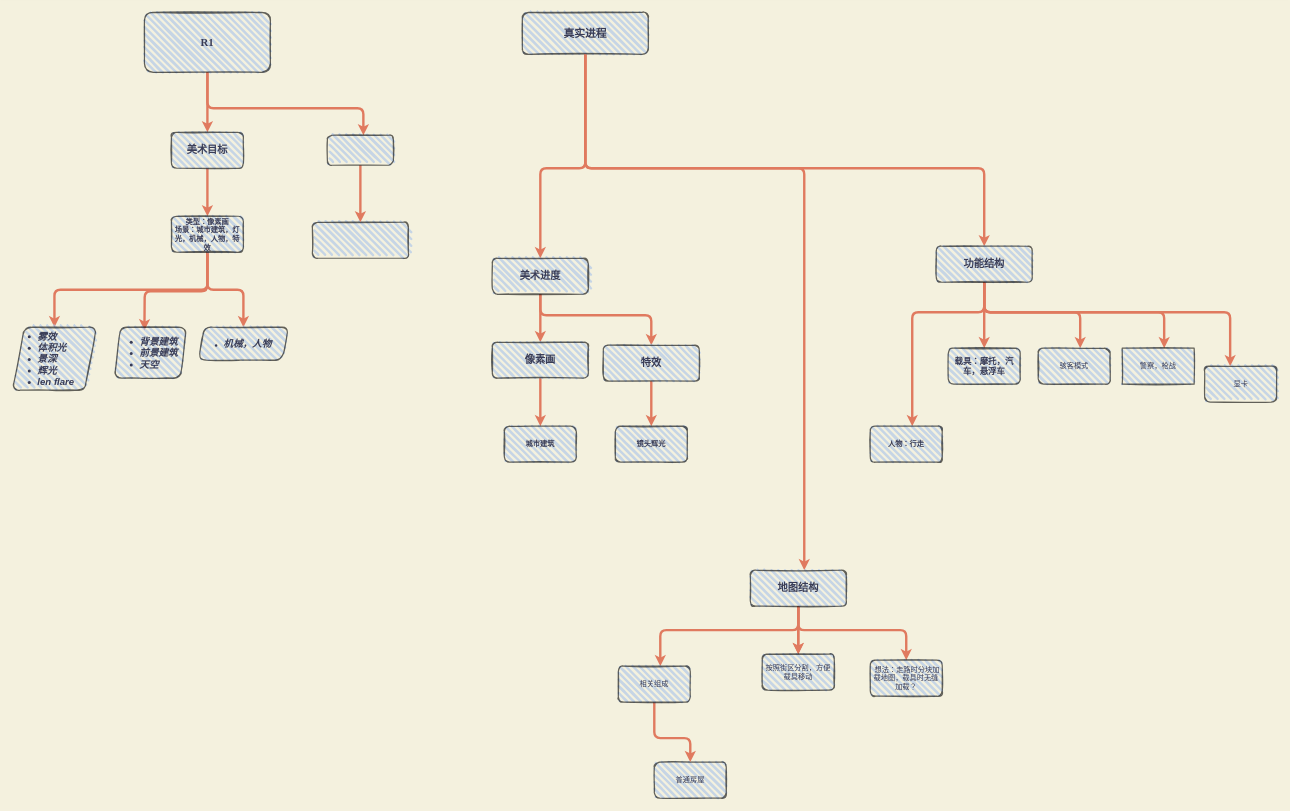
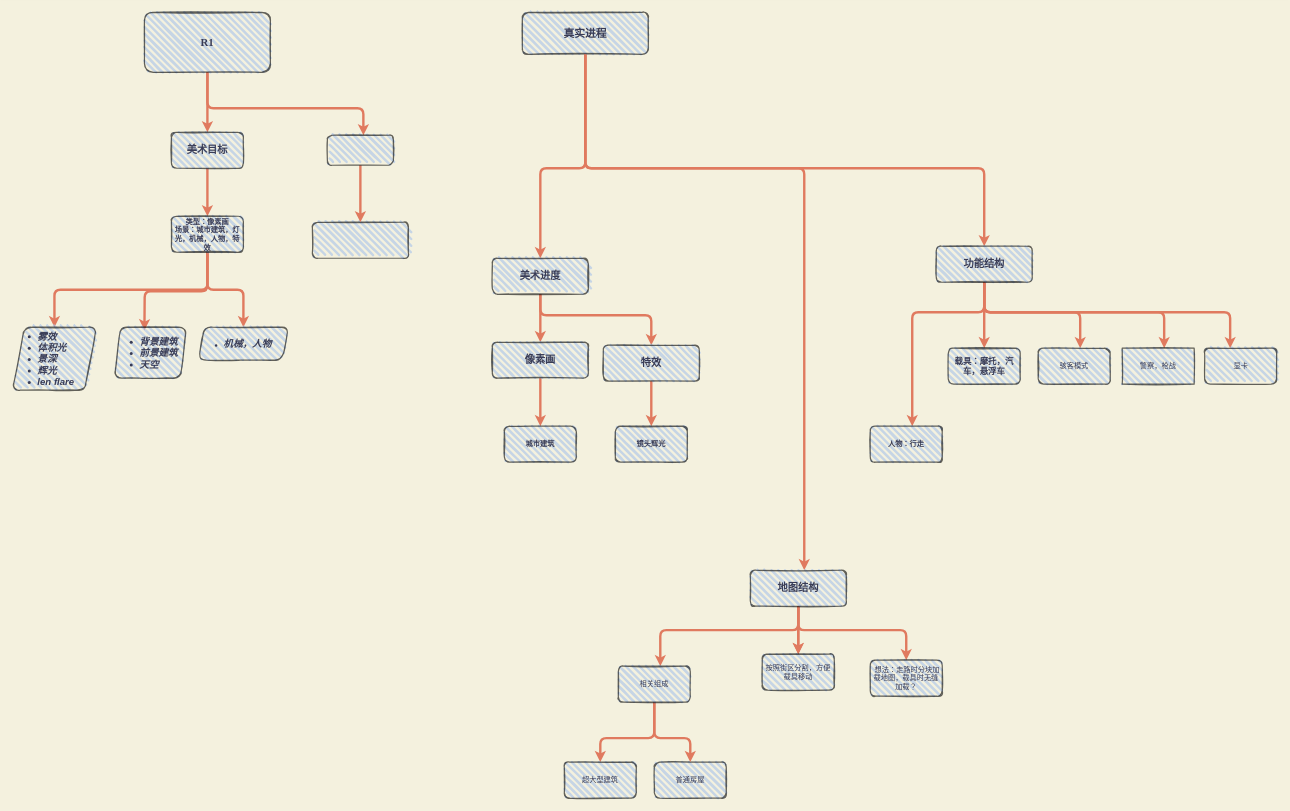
- <mxCell id="40" value="显卡" style="whiteSpace=wrap;html=1;rounded=1;fontColor=#393C56;strokeWidth=2;fillColor=#A9C4EB;opacity=60;sketch=1;fillWeight=4;hachureGap=8;hachureAngle=45;" vertex="1" parent="1"><mxGeometry x="2007.5" y="610" width="120" height="60" as="geometry" /></mxCell>
+ <mxCell id="40" value="显卡" style="whiteSpace=wrap;html=1;rounded=1;fontColor=#393C56;strokeWidth=2;fillColor=#A9C4EB;opacity=60;sketch=1;fillWeight=4;hachureGap=8;hachureAngle=45;" vertex="1" parent="1"><mxGeometry x="2007.5" y="580" width="120" height="60" as="geometry" /></mxCell>
+ <mxCell id="49" value="" style="edgeStyle=orthogonalEdgeStyle;rounded=1;orthogonalLoop=1;jettySize=auto;html=1;fontSize=14;strokeColor=#E07A5F;strokeWidth=4;" edge="1" parent="1" source="51" target="52"><mxGeometry relative="1" as="geometry"><Array as="points"><mxPoint x="1090" y="1230" /><mxPoint x="1000" y="1230" /></Array></mxGeometry></mxCell>
+ <mxCell id="52" value="超大型建筑" style="whiteSpace=wrap;html=1;rounded=1;fontColor=#393C56;strokeWidth=2;fillColor=#A9C4EB;opacity=60;sketch=1;fillWeight=4;hachureGap=8;hachureAngle=45;" vertex="1" parent="1"><mxGeometry x="940" y="1270" width="120" height="60" as="geometry" /></mxCell>
